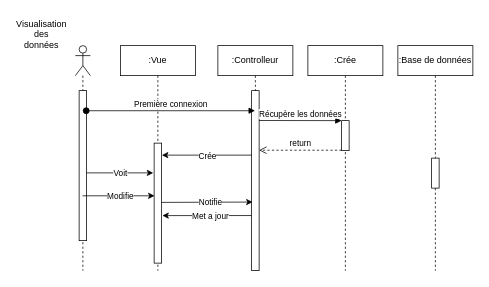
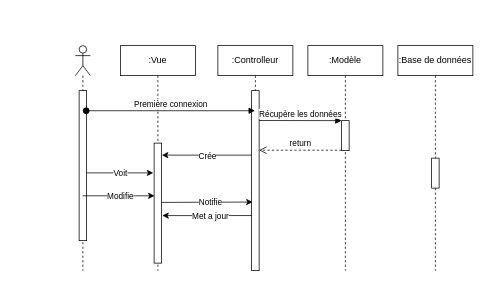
- <mxCell id="12" value="Visualisation des données" style="text;html=1;strokeColor=none;fillColor=none;align=center;verticalAlign=middle;whiteSpace=wrap;rounded=0;" parent="1" vertex="1"><mxGeometry x="20" width="70" height="50" as="geometry" y="20" /></mxCell>
- <mxCell id="6" value=":Crée" style="shape=umlLifeline;perimeter=lifelinePerimeter;whiteSpace=wrap;html=1;container=1;collapsible=0;recursiveResize=0;outlineConnect=0;" parent="1" vertex="1"><mxGeometry x="410" y="60" width="100" height="300" as="geometry" /></mxCell>
+ <mxCell id="6" value=":Modèle" style="shape=umlLifeline;perimeter=lifelinePerimeter;whiteSpace=wrap;html=1;container=1;collapsible=0;recursiveResize=0;outlineConnect=0;" parent="1" vertex="1"><mxGeometry x="410" y="60" width="100" height="300" as="geometry" /></mxCell>
